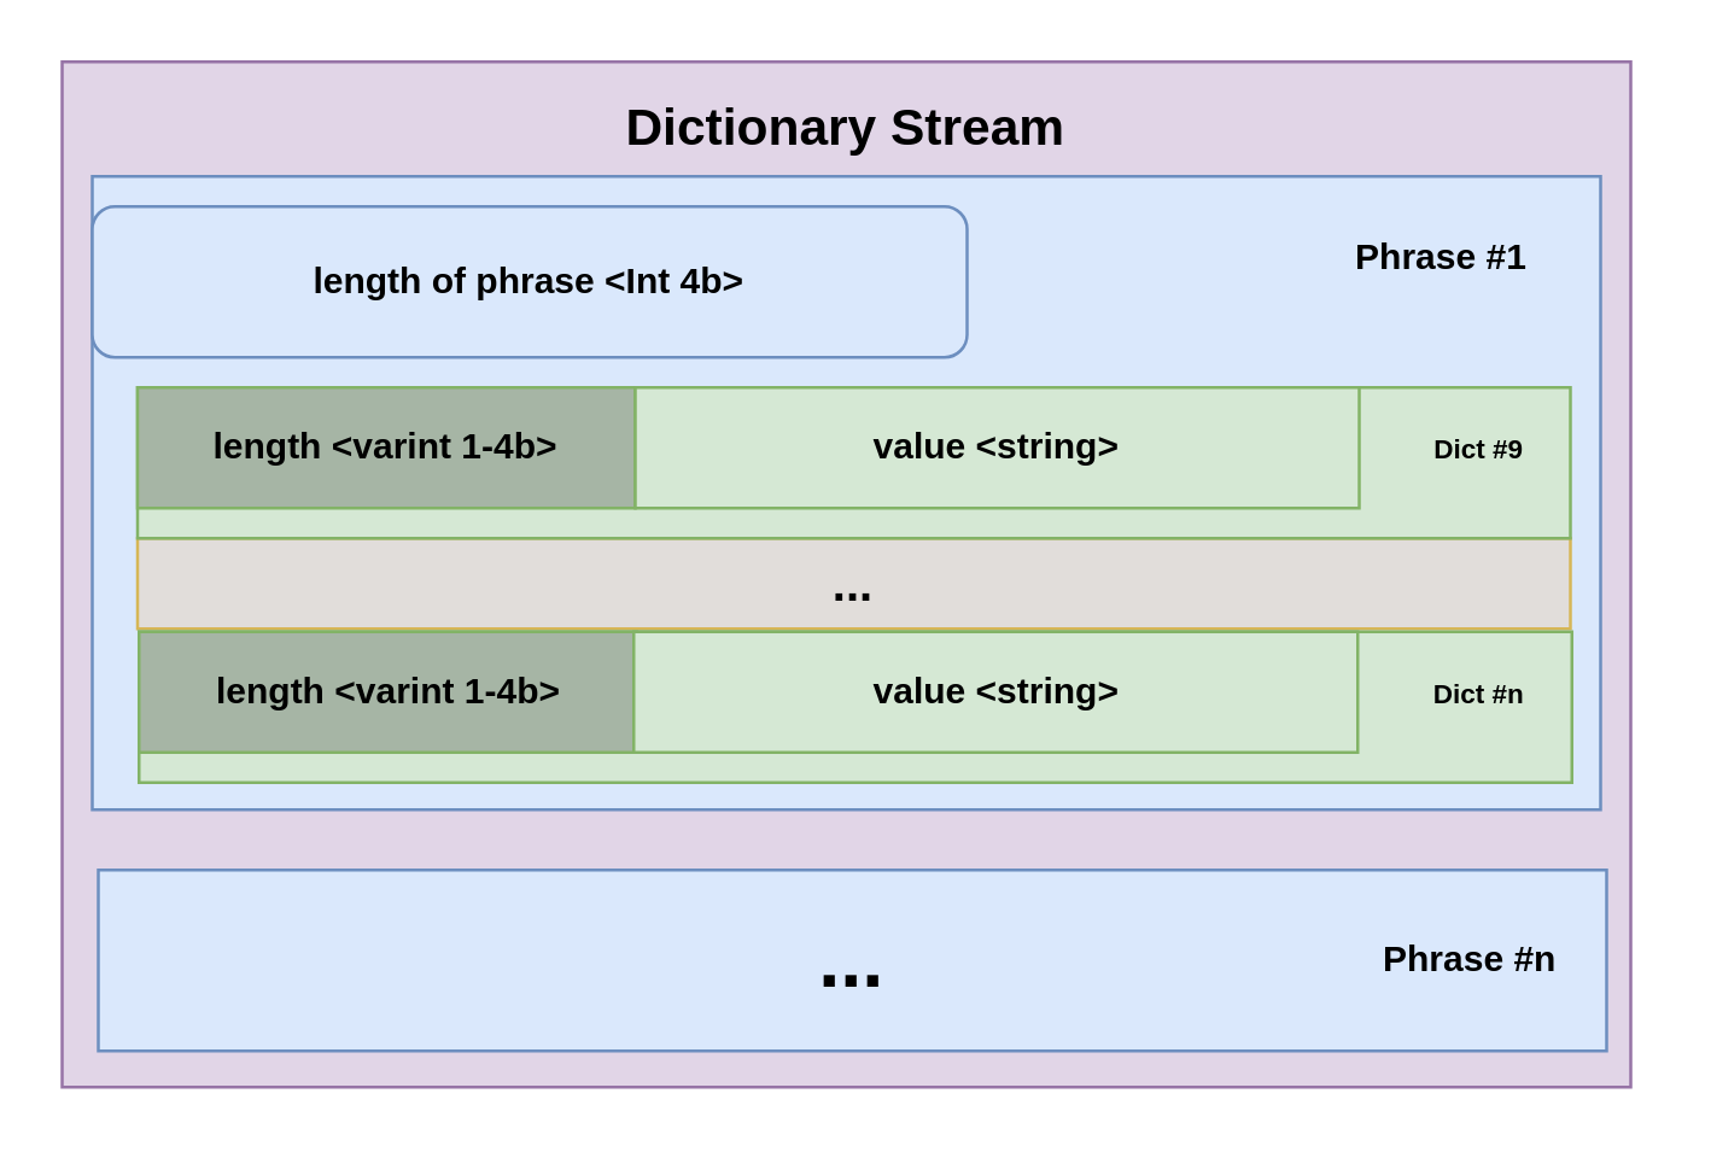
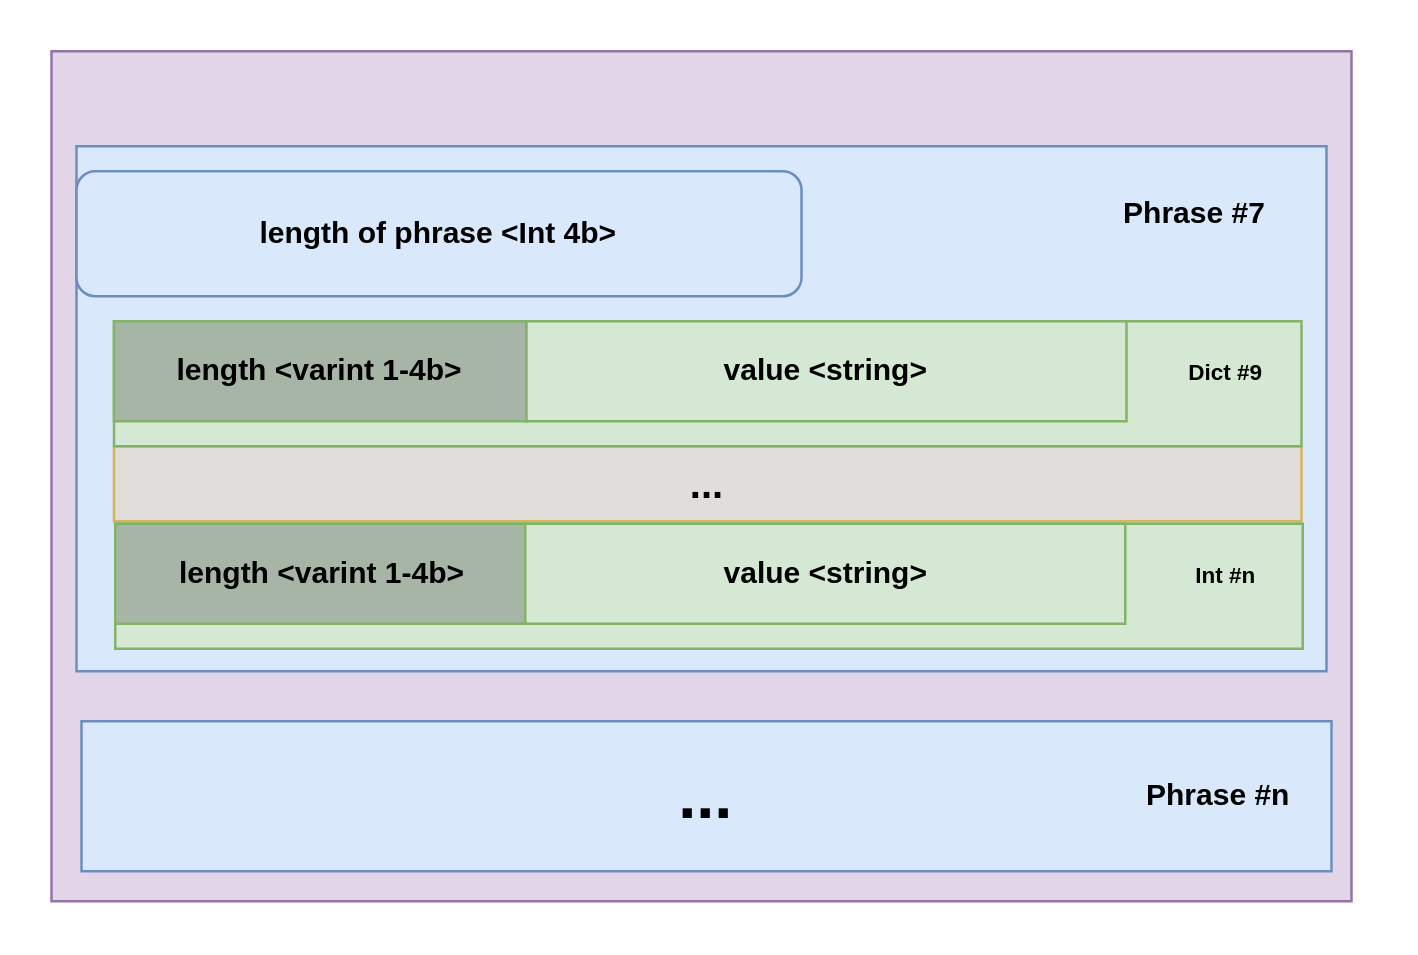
- <mxCell id="10" value="&lt;b&gt;&lt;font style=&quot;font-size: 17px;&quot;&gt;Dictionary Stream&lt;/font&gt;&lt;/b&gt;" style="text;html=1;strokeColor=none;fillColor=none;align=center;verticalAlign=middle;whiteSpace=wrap;rounded=0;" vertex="1" parent="1"><mxGeometry x="185" y="28" width="190" height="30" as="geometry" /></mxCell>
- <mxCell id="9" value="&lt;b&gt;Phrase #1&lt;/b&gt;" style="text;html=1;strokeColor=none;fillColor=none;align=center;verticalAlign=middle;whiteSpace=wrap;rounded=0;" vertex="1" parent="1"><mxGeometry x="410.005" y="28.33" width="134.615" height="113.333" as="geometry" /></mxCell>
+ <mxCell id="9" value="&lt;b&gt;Phrase #7&lt;/b&gt;" style="text;html=1;strokeColor=none;fillColor=none;align=center;verticalAlign=middle;whiteSpace=wrap;rounded=0;" vertex="1" parent="1"><mxGeometry x="410.005" y="28.33" width="134.615" height="113.333" as="geometry" /></mxCell>
- <mxCell id="15" value="&lt;font style=&quot;font-size: 9px;&quot;&gt;&lt;b&gt;Dict #n&lt;/b&gt;&lt;/font&gt;" style="text;html=1;strokeColor=none;fillColor=none;align=center;verticalAlign=middle;whiteSpace=wrap;rounded=0;" vertex="1" parent="1"><mxGeometry x="459.5" y="214" width="60" height="30" as="geometry" /></mxCell>
+ <mxCell id="15" value="&lt;font style=&quot;font-size: 9px;&quot;&gt;&lt;b&gt;Int #n&lt;/b&gt;&lt;/font&gt;" style="text;html=1;strokeColor=none;fillColor=none;align=center;verticalAlign=middle;whiteSpace=wrap;rounded=0;" vertex="1" parent="1"><mxGeometry x="459.5" y="214" width="60" height="30" as="geometry" /></mxCell>
